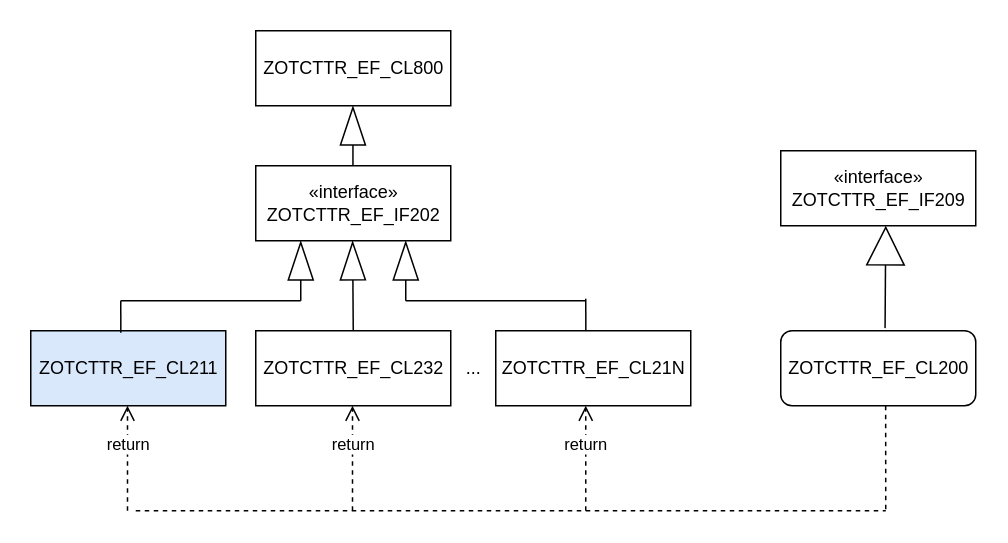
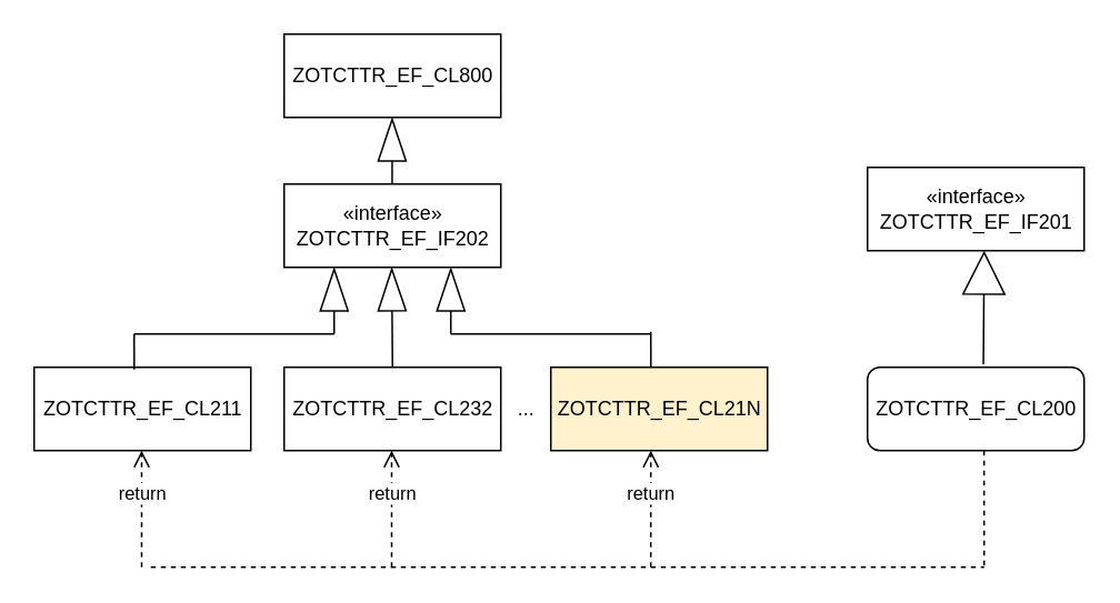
- <mxCell id="9" value="«interface»&lt;br&gt;ZOTCTTR_EF_IF209" style="html=1;" parent="1" vertex="1"><mxGeometry x="520" y="100" width="130" height="50" as="geometry" /></mxCell>
+ <mxCell id="9" value="«interface»&lt;br&gt;ZOTCTTR_EF_IF201" style="html=1;" parent="1" vertex="1"><mxGeometry x="520" y="100" width="130" height="50" as="geometry" /></mxCell>
- <mxCell id="5" value="ZOTCTTR_EF_CL211" style="html=1;fillColor=#dae8fc;" parent="1" vertex="1"><mxGeometry x="20" y="220" width="130" height="50" as="geometry" /></mxCell>
+ <mxCell id="5" value="ZOTCTTR_EF_CL211" style="html=1;" parent="1" vertex="1"><mxGeometry x="20" y="220" width="130" height="50" as="geometry" /></mxCell>
- <mxCell id="8" value="ZOTCTTR_EF_CL21N" style="html=1;" parent="1" vertex="1"><mxGeometry x="330" y="220" width="130" height="50" as="geometry" /></mxCell>
+ <mxCell id="8" value="ZOTCTTR_EF_CL21N" style="html=1;fillColor=#fff2cc;" parent="1" vertex="1"><mxGeometry x="330" y="220" width="130" height="50" as="geometry" /></mxCell>
